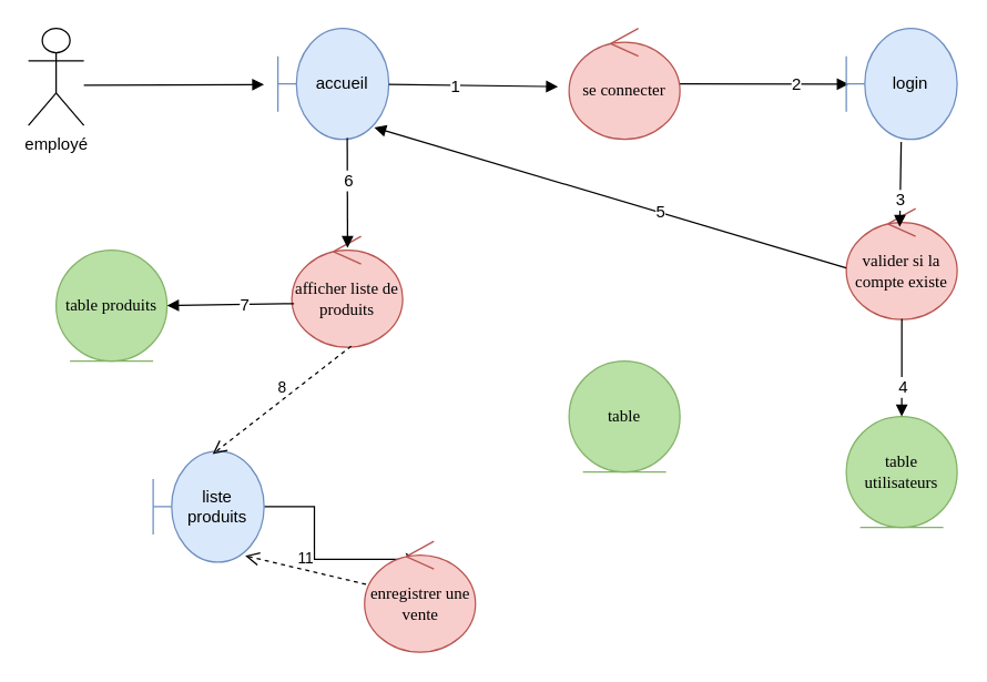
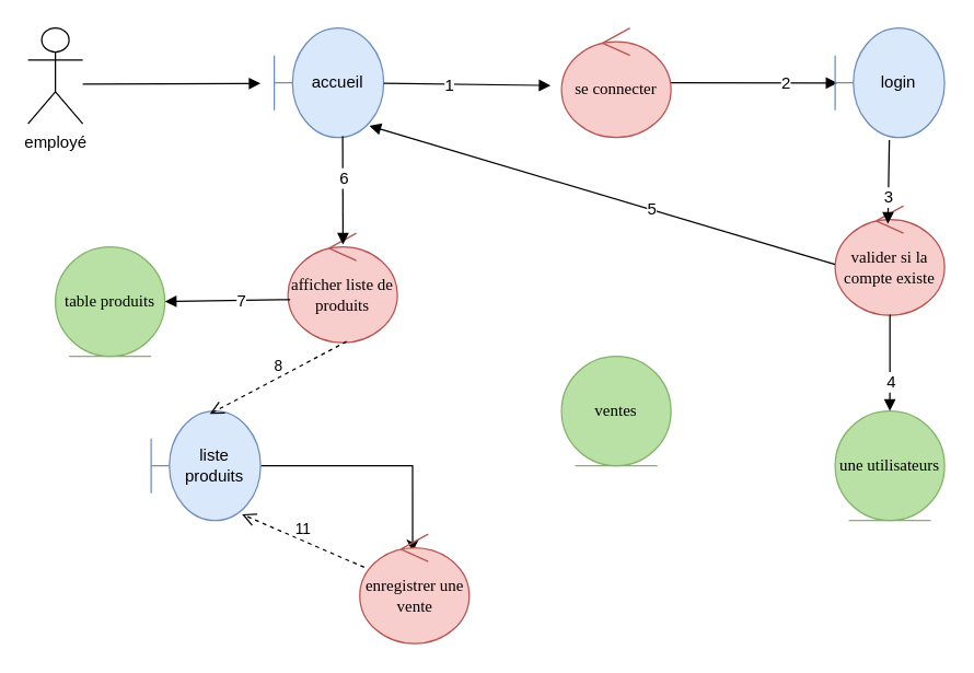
- <mxCell id="29" value="table" style="ellipse;shape=umlEntity;whiteSpace=wrap;html=1;fontFamily=Verdana;fillColor=#B9E0A5;strokeColor=#82b366;" vertex="1" parent="1"><mxGeometry x="410" y="260" width="80" height="80" as="geometry" /></mxCell>
+ <mxCell id="29" value="ventes" style="ellipse;shape=umlEntity;whiteSpace=wrap;html=1;fontFamily=Verdana;fillColor=#B9E0A5;strokeColor=#82b366;" vertex="1" parent="1"><mxGeometry x="410" y="260" width="80" height="80" as="geometry" /></mxCell>
- <mxCell id="12" value="table utilisateurs" style="ellipse;shape=umlEntity;whiteSpace=wrap;html=1;fontFamily=Verdana;fillColor=#B9E0A5;strokeColor=#82b366;" vertex="1" parent="1"><mxGeometry x="610" y="300" width="80" height="80" as="geometry" /></mxCell>
+ <mxCell id="12" value="une utilisateurs" style="ellipse;shape=umlEntity;whiteSpace=wrap;html=1;fontFamily=Verdana;fillColor=#B9E0A5;strokeColor=#82b366;" vertex="1" parent="1"><mxGeometry x="610" y="300" width="80" height="80" as="geometry" /></mxCell>
- <mxCell id="11" value="liste produits" style="shape=umlBoundary;whiteSpace=wrap;html=1;fillColor=#dae8fc;strokeColor=#6c8ebf;" vertex="1" parent="1"><mxGeometry x="110" y="325" width="80" height="80" as="geometry" /></mxCell>
+ <mxCell id="11" value="liste produits" style="shape=umlBoundary;whiteSpace=wrap;html=1;fillColor=#dae8fc;strokeColor=#6c8ebf;" vertex="1" parent="1"><mxGeometry x="110" y="300" width="80" height="80" as="geometry" /></mxCell>
